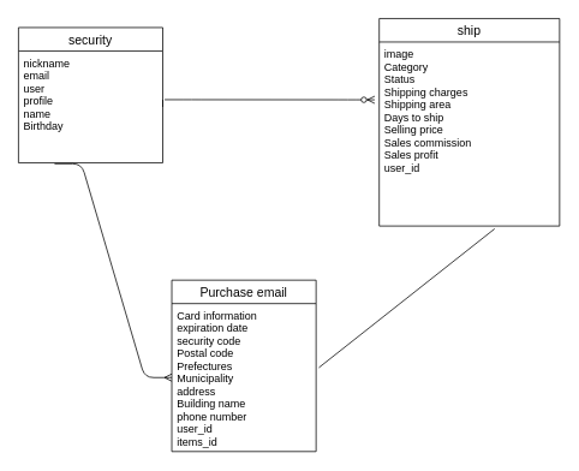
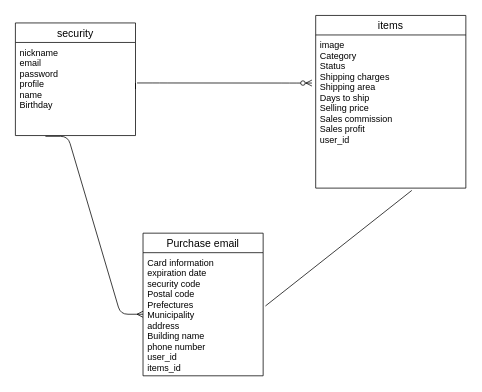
- <mxCell id="3" value="ship" style="swimlane;fontStyle=0;childLayout=stackLayout;horizontal=1;startSize=26;horizontalStack=0;resizeParent=1;resizeParentMax=0;resizeLast=0;collapsible=1;marginBottom=0;align=center;fontSize=14;" vertex="1" parent="1"><mxGeometry x="420" y="20" width="200" height="230" as="geometry" /></mxCell>
+ <mxCell id="3" value="items" style="swimlane;fontStyle=0;childLayout=stackLayout;horizontal=1;startSize=26;horizontalStack=0;resizeParent=1;resizeParentMax=0;resizeLast=0;collapsible=1;marginBottom=0;align=center;fontSize=14;" vertex="1" parent="1"><mxGeometry x="420" y="20" width="200" height="230" as="geometry" /></mxCell>
- <mxCell id="7" value="nickname&#10;email&#10;user&#10;profile&#10;name&#10;Birthday" style="text;strokeColor=none;fillColor=none;spacingLeft=4;spacingRight=4;overflow=hidden;rotatable=0;points=[[0,0.5],[1,0.5]];portConstraint=eastwest;fontSize=12;" vertex="1" parent="1"><mxGeometry x="20" y="56" width="160" height="124" as="geometry" /></mxCell>
+ <mxCell id="7" value="nickname&#10;email&#10;password&#10;profile&#10;name&#10;Birthday" style="text;strokeColor=none;fillColor=none;spacingLeft=4;spacingRight=4;overflow=hidden;rotatable=0;points=[[0,0.5],[1,0.5]];portConstraint=eastwest;fontSize=12;" vertex="1" parent="1"><mxGeometry x="20" y="56" width="160" height="124" as="geometry" /></mxCell>
